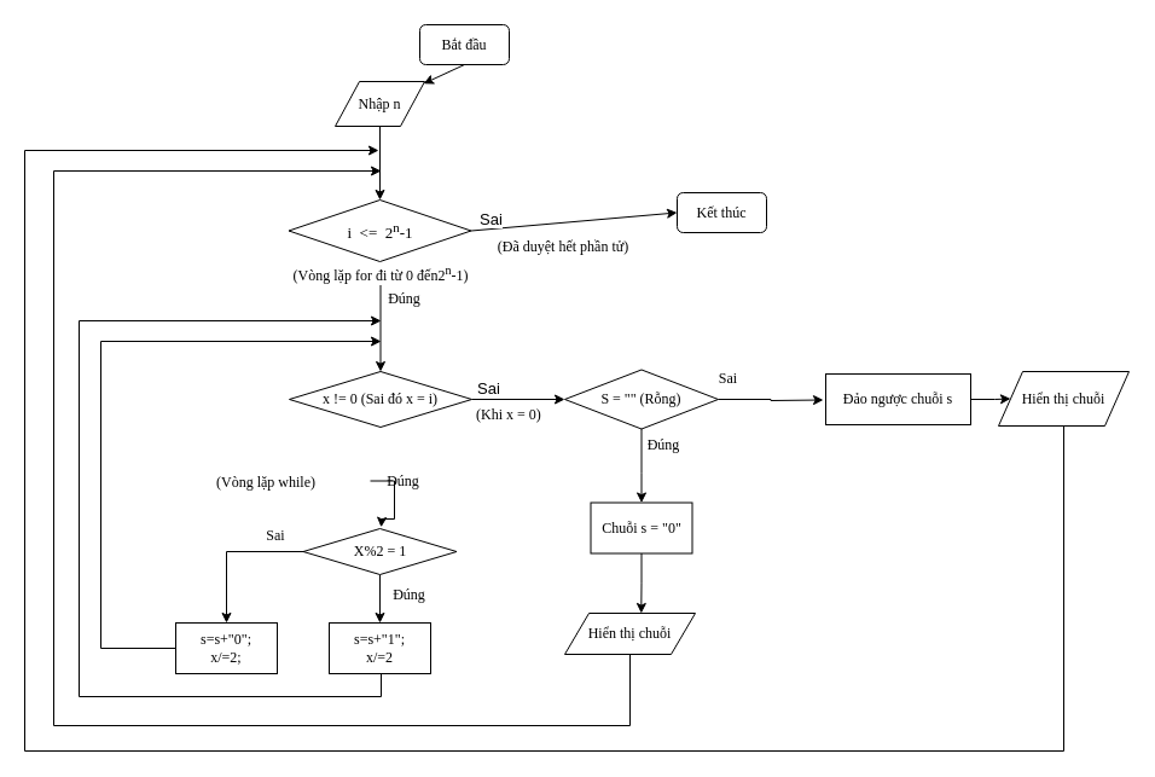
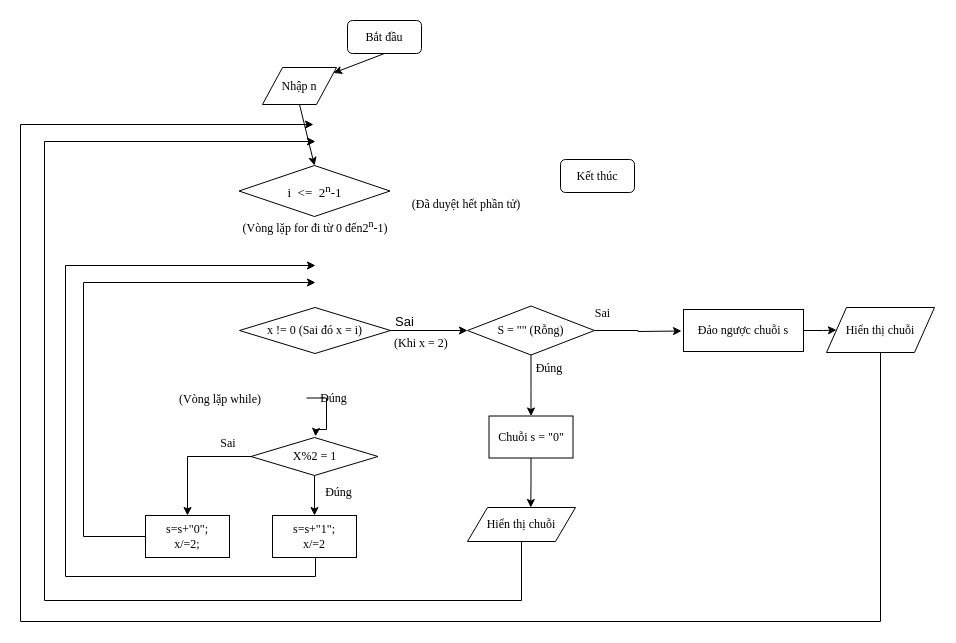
- <mxCell id="3" value="Nhập n" style="shape=parallelogram;perimeter=parallelogramPerimeter;whiteSpace=wrap;html=1;fixedSize=1;fontFamily=Times New Roman;" parent="1" vertex="1"><mxGeometry x="277" y="67" width="74" height="37" as="geometry" /></mxCell>
+ <mxCell id="3" value="Nhập n" style="shape=parallelogram;perimeter=parallelogramPerimeter;whiteSpace=wrap;html=1;fixedSize=1;fontFamily=Times New Roman;" parent="1" vertex="1"><mxGeometry x="262" y="67" width="74" height="37" as="geometry" /></mxCell>
- <mxCell id="10" value="" style="endArrow=classic;html=1;rounded=0;fontFamily=Times New Roman;exitX=1;exitY=0.5;exitDx=0;exitDy=0;entryX=0;entryY=0.5;entryDx=0;entryDy=0;" parent="1" source="7" target="5" edge="1"><mxGeometry width="50" height="50" relative="1" as="geometry"><mxPoint x="370" y="245" as="sourcePoint" /><mxPoint x="439" y="234" as="targetPoint" /></mxGeometry></mxCell>
- <mxCell id="11" value="&lt;font style=&quot;font-size: 13px&quot;&gt;Sai&lt;/font&gt;" style="edgeLabel;html=1;align=center;verticalAlign=middle;resizable=0;points=[];fontSize=10;" parent="10" vertex="1" connectable="0"><mxGeometry x="-0.798" y="1" relative="1" as="geometry"><mxPoint x="-1" y="-8" as="offset" /></mxGeometry></mxCell>
- <mxCell id="8" value="" style="endArrow=classic;html=1;rounded=0;fontFamily=Times New Roman;entryX=0.5;entryY=0;entryDx=0;entryDy=0;exitX=0.5;exitY=1;exitDx=0;exitDy=0;" parent="1" source="32" target="15" edge="1"><mxGeometry width="50" height="50" relative="1" as="geometry"><mxPoint x="286" y="249" as="sourcePoint" /><mxPoint x="315" y="295" as="targetPoint" /></mxGeometry></mxCell>
- <mxCell id="9" value="Đúng" style="edgeLabel;html=1;align=center;verticalAlign=middle;resizable=0;points=[];fontSize=12;fontFamily=Times New Roman;" parent="8" vertex="1" connectable="0"><mxGeometry x="-0.66" y="-1" relative="1" as="geometry"><mxPoint x="20" y="-1" as="offset" /></mxGeometry></mxCell>
- <mxCell id="38" value="&lt;font style=&quot;font-size: 12px&quot;&gt;(Khi x = 0)&lt;/font&gt;" style="text;html=1;strokeColor=none;fillColor=none;align=center;verticalAlign=middle;whiteSpace=wrap;rounded=0;fontFamily=Times New Roman;fontSize=13;" parent="1" vertex="1"><mxGeometry x="335" y="330" width="172" height="23" as="geometry" /></mxCell>
+ <mxCell id="38" value="&lt;font style=&quot;font-size: 12px&quot;&gt;(Khi x = 2)&lt;/font&gt;" style="text;html=1;strokeColor=none;fillColor=none;align=center;verticalAlign=middle;whiteSpace=wrap;rounded=0;fontFamily=Times New Roman;fontSize=13;" parent="1" vertex="1"><mxGeometry x="335" y="330" width="172" height="23" as="geometry" /></mxCell>
